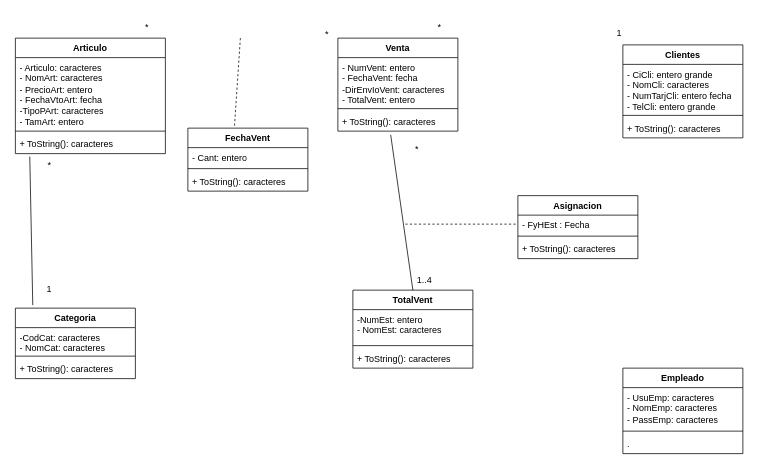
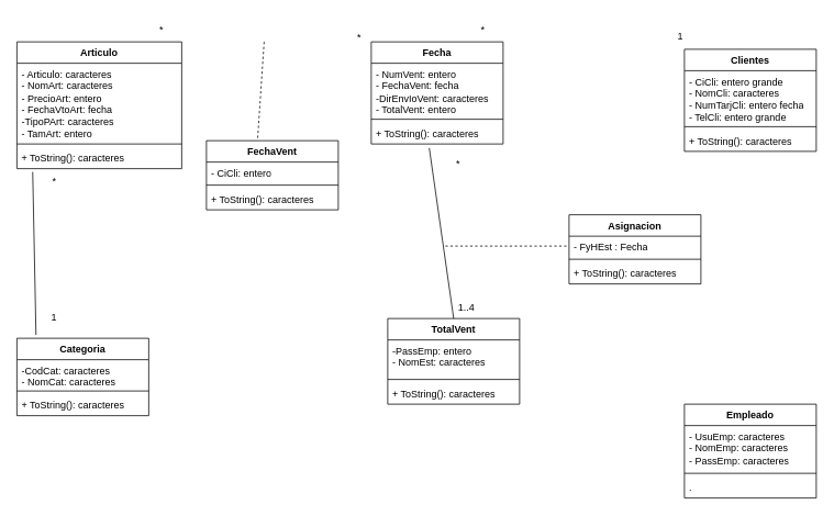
- <mxCell id="6" value="Venta" style="swimlane;fontStyle=1;align=center;verticalAlign=top;childLayout=stackLayout;horizontal=1;startSize=26;horizontalStack=0;resizeParent=1;resizeParentMax=0;resizeLast=0;collapsible=1;marginBottom=0;whiteSpace=wrap;html=1;" parent="1" vertex="1"><mxGeometry x="450" y="50" width="160" height="124" as="geometry" /></mxCell>
+ <mxCell id="6" value="Fecha" style="swimlane;fontStyle=1;align=center;verticalAlign=top;childLayout=stackLayout;horizontal=1;startSize=26;horizontalStack=0;resizeParent=1;resizeParentMax=0;resizeLast=0;collapsible=1;marginBottom=0;whiteSpace=wrap;html=1;" parent="1" vertex="1"><mxGeometry x="450" y="50" width="160" height="124" as="geometry" /></mxCell>
- <mxCell id="23" value="&lt;div&gt;- Cant: entero&lt;/div&gt;" style="text;strokeColor=none;fillColor=none;align=left;verticalAlign=top;spacingLeft=4;spacingRight=4;overflow=hidden;rotatable=0;points=[[0,0.5],[1,0.5]];portConstraint=eastwest;whiteSpace=wrap;html=1;" parent="22" vertex="1"><mxGeometry y="26" width="160" height="24" as="geometry" /></mxCell>
+ <mxCell id="23" value="&lt;div&gt;- CiCli: entero&lt;/div&gt;" style="text;strokeColor=none;fillColor=none;align=left;verticalAlign=top;spacingLeft=4;spacingRight=4;overflow=hidden;rotatable=0;points=[[0,0.5],[1,0.5]];portConstraint=eastwest;whiteSpace=wrap;html=1;" parent="22" vertex="1"><mxGeometry y="26" width="160" height="24" as="geometry" /></mxCell>
- <mxCell id="31" value="&lt;div&gt;-NumEst: entero&lt;/div&gt;- NomEst: caracteres" style="text;strokeColor=none;fillColor=none;align=left;verticalAlign=top;spacingLeft=4;spacingRight=4;overflow=hidden;rotatable=0;points=[[0,0.5],[1,0.5]];portConstraint=eastwest;whiteSpace=wrap;html=1;" parent="30" vertex="1"><mxGeometry y="26" width="160" height="44" as="geometry" /></mxCell>
+ <mxCell id="31" value="&lt;div&gt;-PassEmp: entero&lt;/div&gt;- NomEst: caracteres" style="text;strokeColor=none;fillColor=none;align=left;verticalAlign=top;spacingLeft=4;spacingRight=4;overflow=hidden;rotatable=0;points=[[0,0.5],[1,0.5]];portConstraint=eastwest;whiteSpace=wrap;html=1;" parent="30" vertex="1"><mxGeometry y="26" width="160" height="44" as="geometry" /></mxCell>
